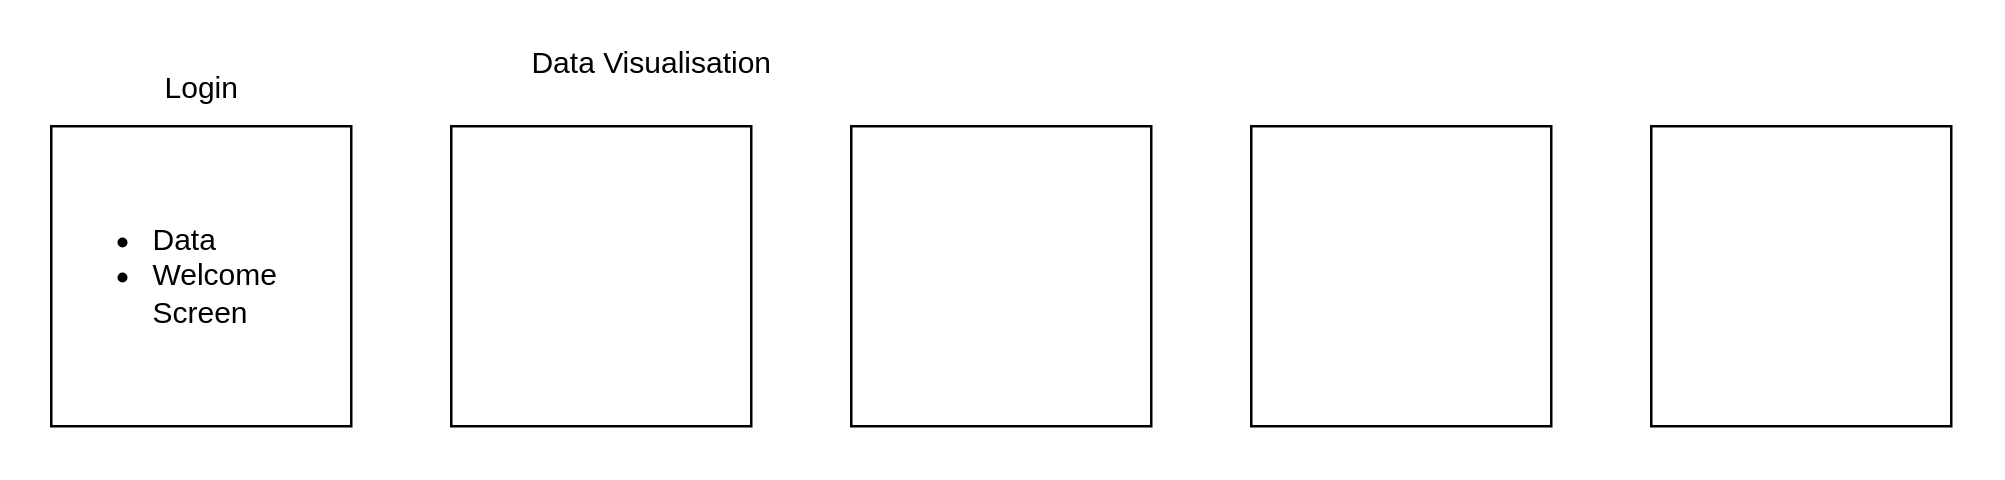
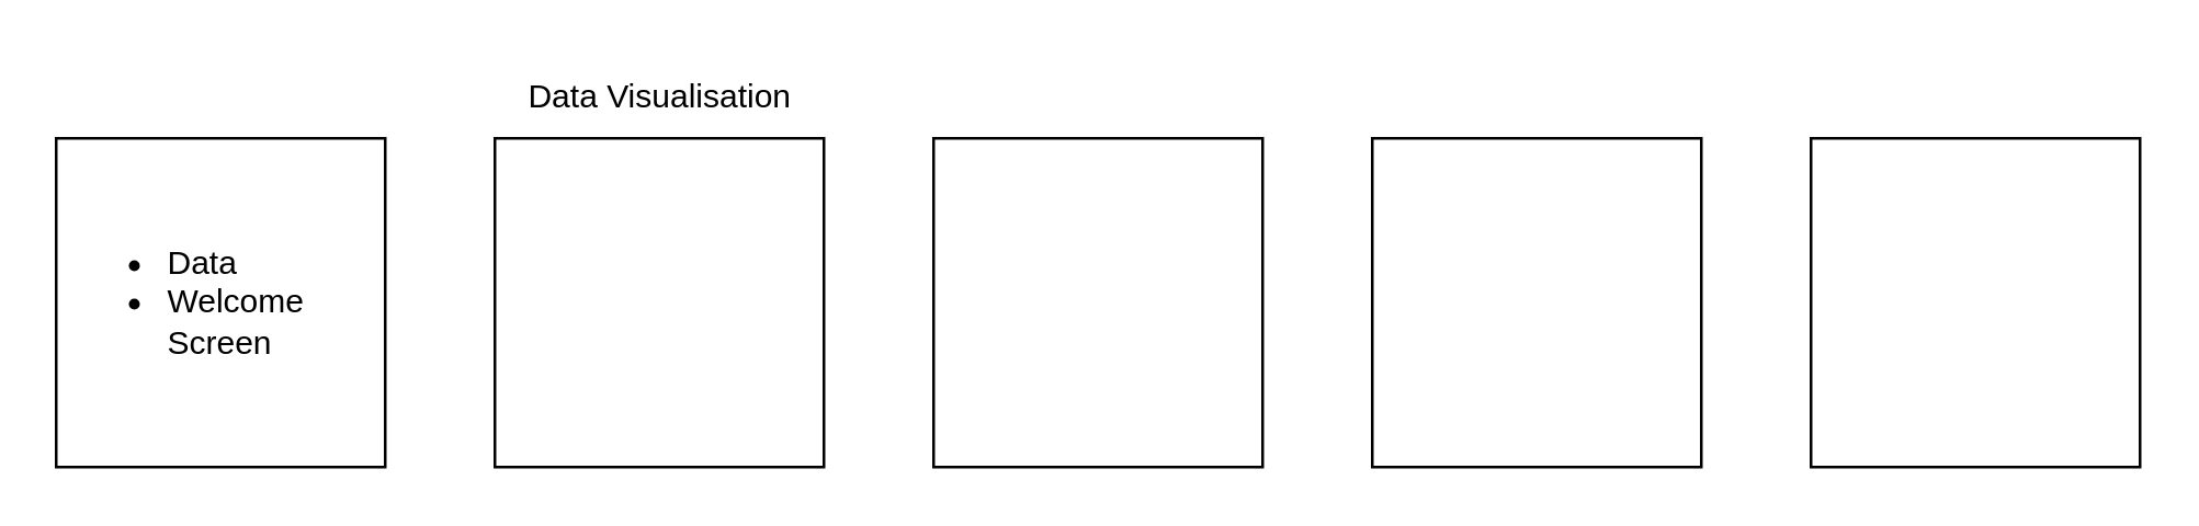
- <mxCell id="8" value="Data Visualisation" style="text;html=1;align=center;verticalAlign=middle;resizable=0;points=[];autosize=1;strokeColor=none;fillColor=none;" vertex="1" parent="1"><mxGeometry x="200" y="10" width="120" height="30" as="geometry" /></mxCell>
+ <mxCell id="8" value="Data Visualisation" style="text;html=1;align=center;verticalAlign=middle;resizable=0;points=[];autosize=1;strokeColor=none;fillColor=none;" vertex="1" parent="1"><mxGeometry x="180" y="20" width="120" height="30" as="geometry" /></mxCell>
- <mxCell id="7" value="Login" style="text;html=1;align=center;verticalAlign=middle;resizable=0;points=[];autosize=1;strokeColor=none;fillColor=none;" vertex="1" parent="1"><mxGeometry x="55" y="20" width="50" height="30" as="geometry" /></mxCell>
